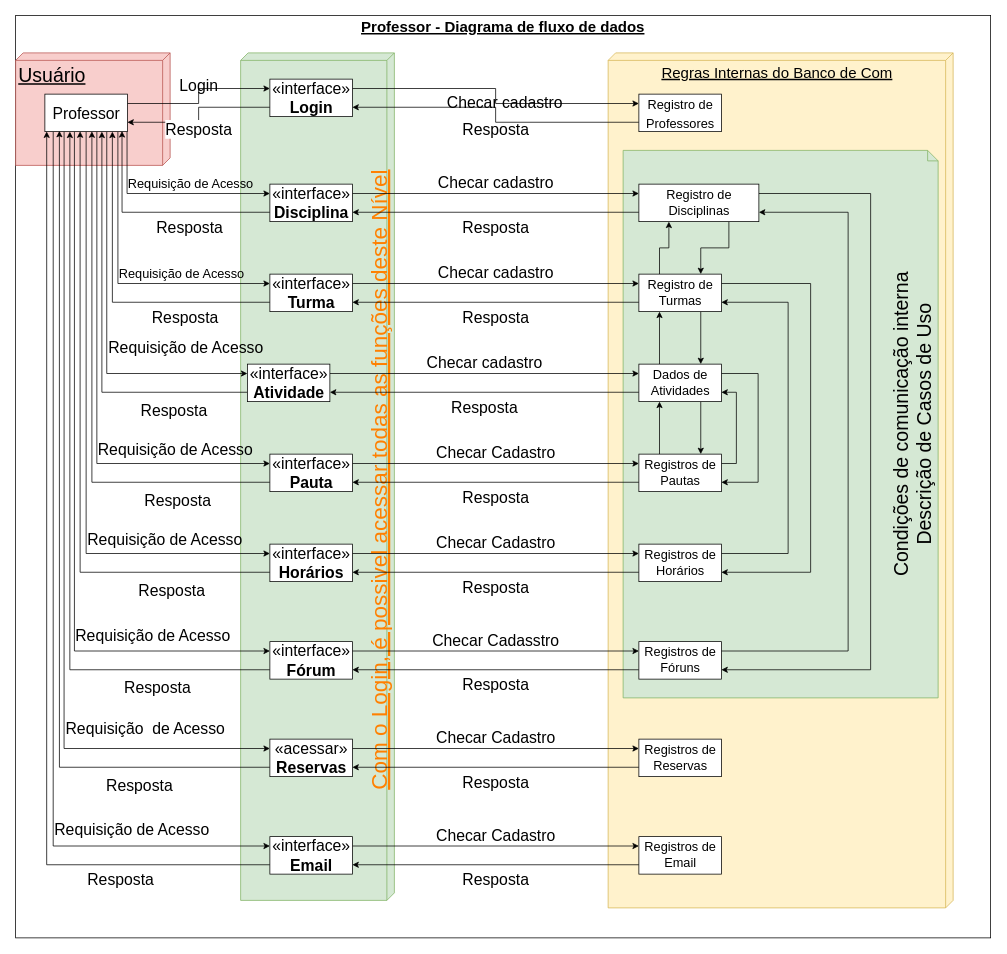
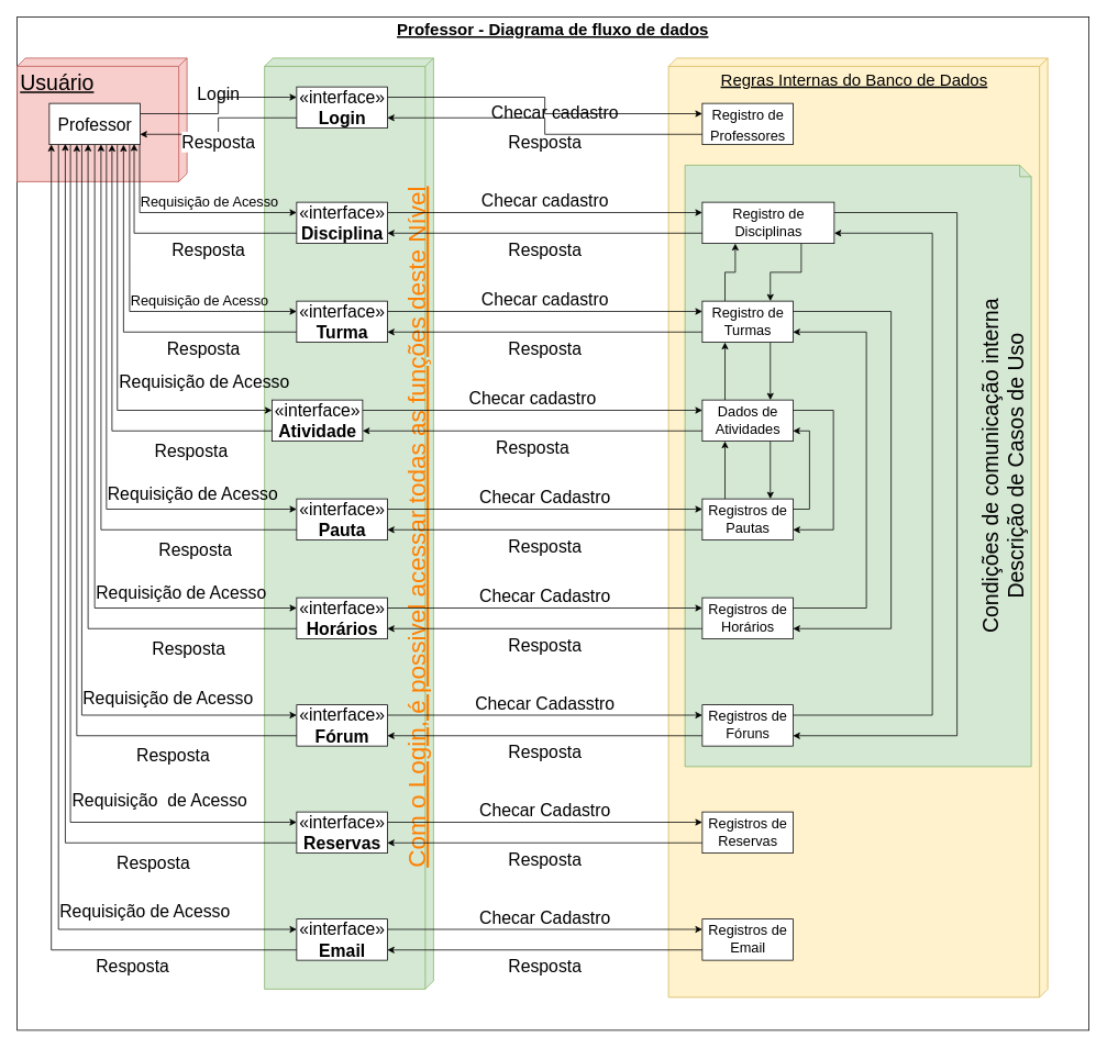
- <mxCell id="4" value="Regras Internas do Banco de Com" style="verticalAlign=top;align=center;spacingTop=8;spacingLeft=2;spacingRight=12;shape=cube;size=10;direction=south;fontStyle=4;html=1;fontSize=20;fillColor=#fff2cc;strokeColor=#d6b656;" parent="1" vertex="1"><mxGeometry y="70" width="460" height="1140" as="geometry" x="810" /></mxCell>
+ <mxCell id="4" value="Regras Internas do Banco de Dados" style="verticalAlign=top;align=center;spacingTop=8;spacingLeft=2;spacingRight=12;shape=cube;size=10;direction=south;fontStyle=4;html=1;fontSize=20;fillColor=#fff2cc;strokeColor=#d6b656;" parent="1" vertex="1"><mxGeometry y="70" width="460" height="1140" as="geometry" x="810" /></mxCell>
- <mxCell id="28" value="«acessar»&lt;br&gt;&lt;b&gt;Reservas&lt;/b&gt;" style="html=1;fontSize=21;align=center;" parent="1" vertex="1"><mxGeometry x="359" y="985" width="110" height="50" as="geometry" /></mxCell>
+ <mxCell id="28" value="«interface»&lt;br&gt;&lt;b&gt;Reservas&lt;/b&gt;" style="html=1;fontSize=21;align=center;" parent="1" vertex="1"><mxGeometry x="359" y="985" width="110" height="50" as="geometry" /></mxCell>
